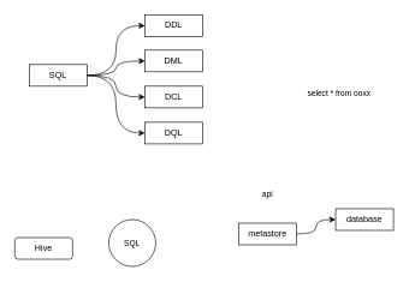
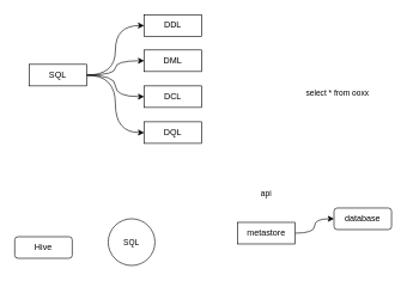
- <mxCell id="16" value="database" style="rounded=0;whiteSpace=wrap;html=1;" vertex="1" parent="1"><mxGeometry x="464" y="289" width="80" height="30" as="geometry" /></mxCell>
+ <mxCell id="16" value="database" style="whiteSpace=wrap;html=1;rounded=1;" vertex="1" parent="1"><mxGeometry x="464" y="289" width="80" height="30" as="geometry" /></mxCell>
